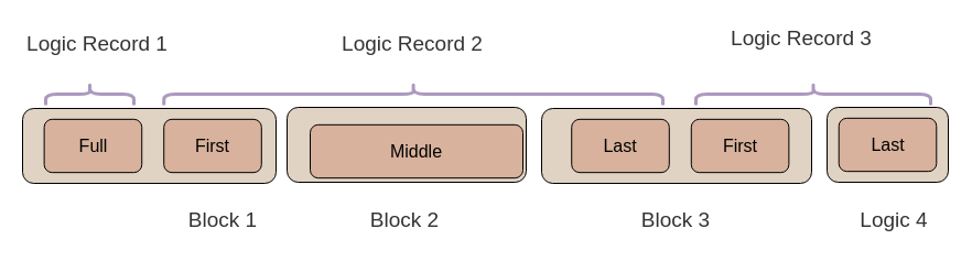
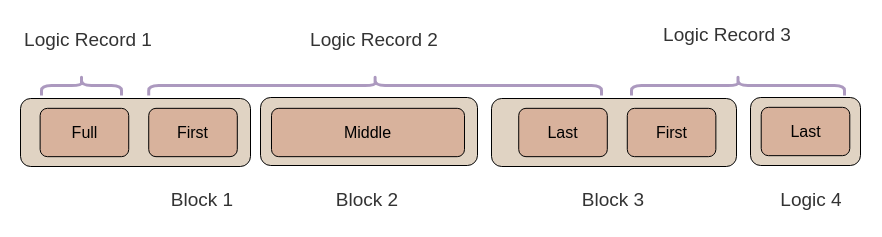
- <mxCell id="6" value="Middle" style="rounded=1;whiteSpace=wrap;html=1;fontSize=16;fillColor=#D8B29C;fontColor=default;labelBackgroundColor=none;container=0;strokeWidth=1;" parent="1" vertex="1"><mxGeometry x="281" y="112.84" width="193" height="48.32" as="geometry" /></mxCell>
+ <mxCell id="6" value="Middle" style="rounded=1;whiteSpace=wrap;html=1;fontSize=16;fillColor=#D8B29C;fontColor=default;labelBackgroundColor=none;container=0;strokeWidth=1;" parent="1" vertex="1"><mxGeometry x="271" y="107.84" width="193" height="48.32" as="geometry" /></mxCell>
